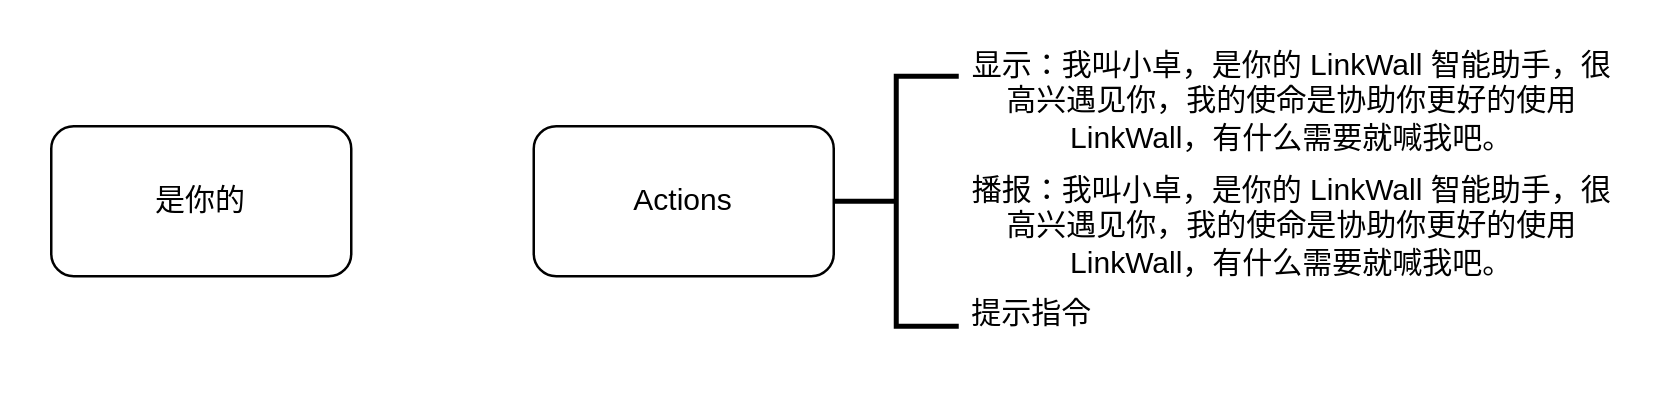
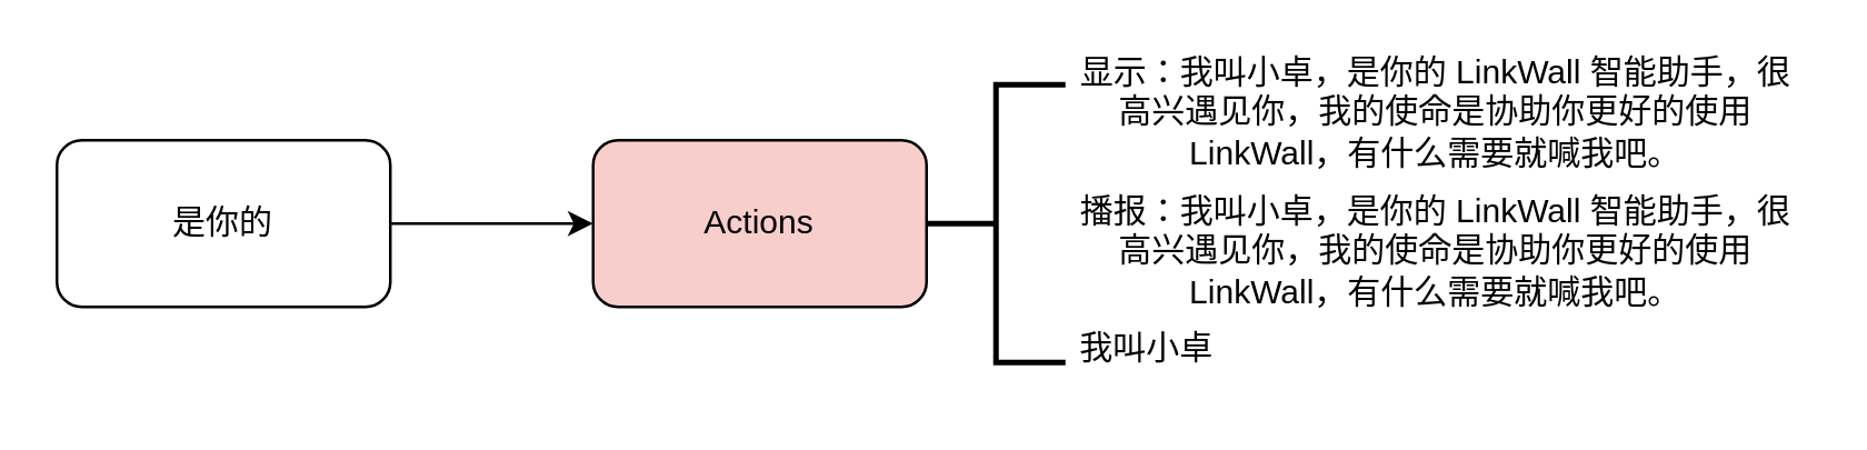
+ <mxCell id="2" value="" style="edgeStyle=orthogonalEdgeStyle;rounded=0;orthogonalLoop=1;jettySize=auto;html=1;" edge="1" parent="1" source="3" target="4"><mxGeometry relative="1" as="geometry" /></mxCell>
- <mxCell id="4" value="Actions" style="rounded=1;whiteSpace=wrap;html=1;" vertex="1" parent="1"><mxGeometry x="213" y="50" width="120" height="60" as="geometry" /></mxCell>
+ <mxCell id="4" value="Actions" style="rounded=1;whiteSpace=wrap;html=1;fillColor=#f8cecc;" vertex="1" parent="1"><mxGeometry x="213" y="50" width="120" height="60" as="geometry" /></mxCell>
- <mxCell id="6" value="提示指令" style="text;html=1;strokeColor=none;fillColor=none;align=center;verticalAlign=middle;whiteSpace=wrap;rounded=0;" vertex="1" parent="1"><mxGeometry x="340" y="110" width="145" height="30" as="geometry" /></mxCell>
+ <mxCell id="6" value="我叫小卓" style="text;html=1;strokeColor=none;fillColor=none;align=center;verticalAlign=middle;whiteSpace=wrap;rounded=0;" vertex="1" parent="1"><mxGeometry x="340" y="110" width="145" height="30" as="geometry" /></mxCell>
